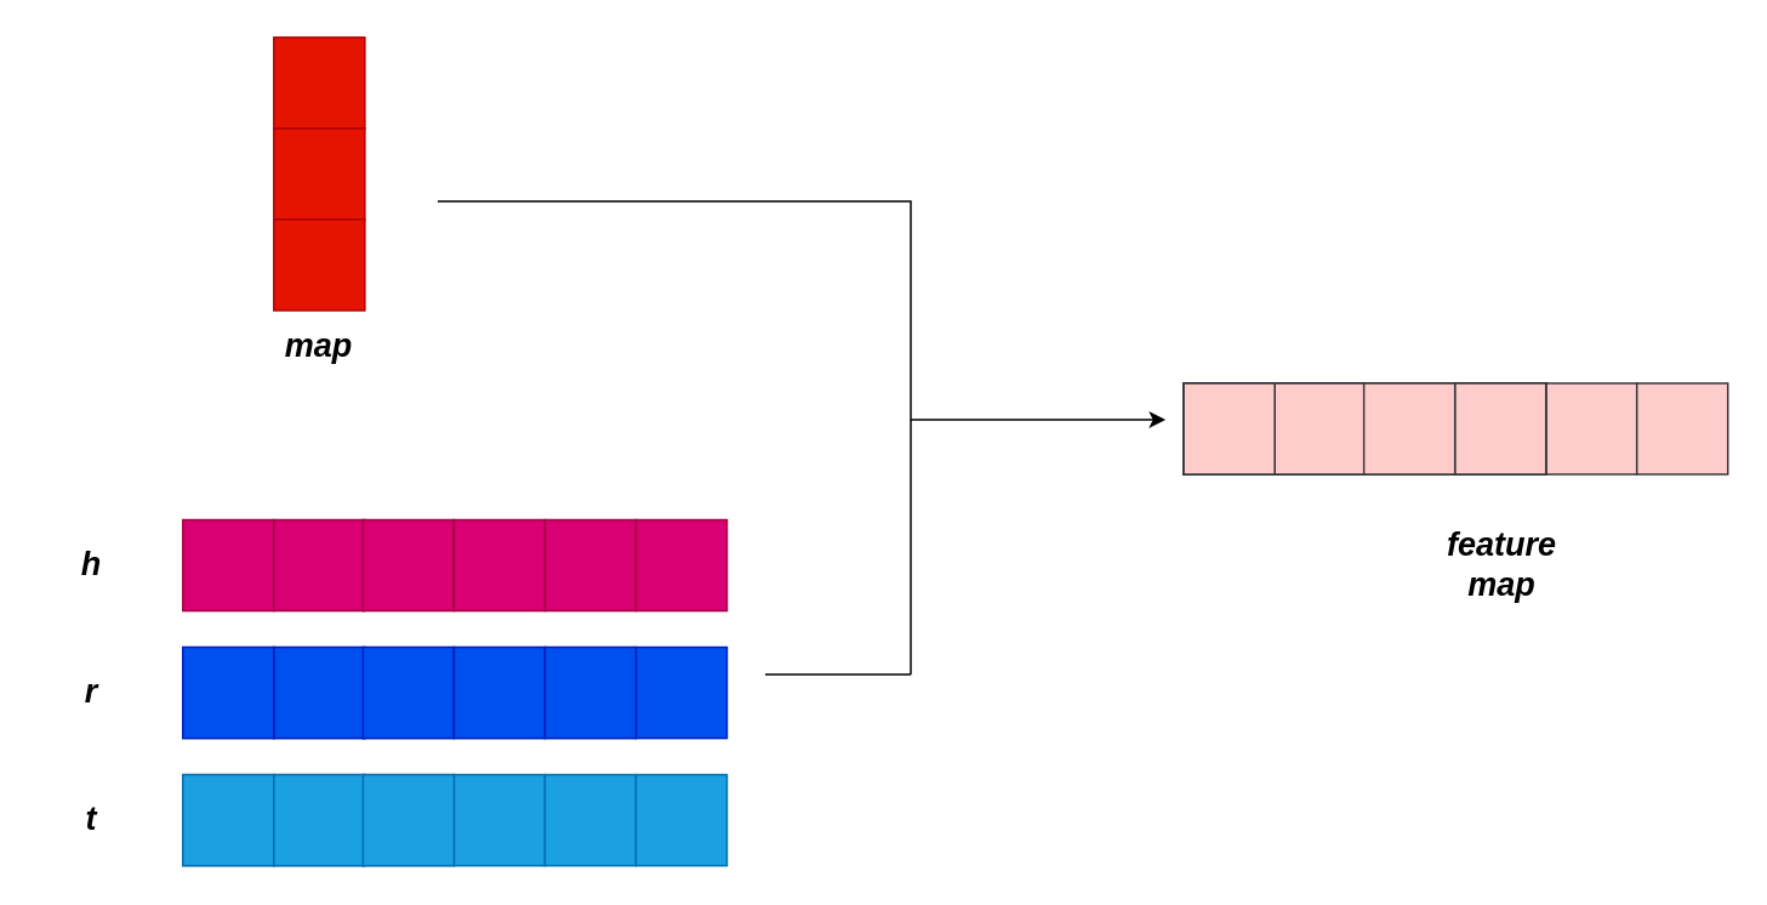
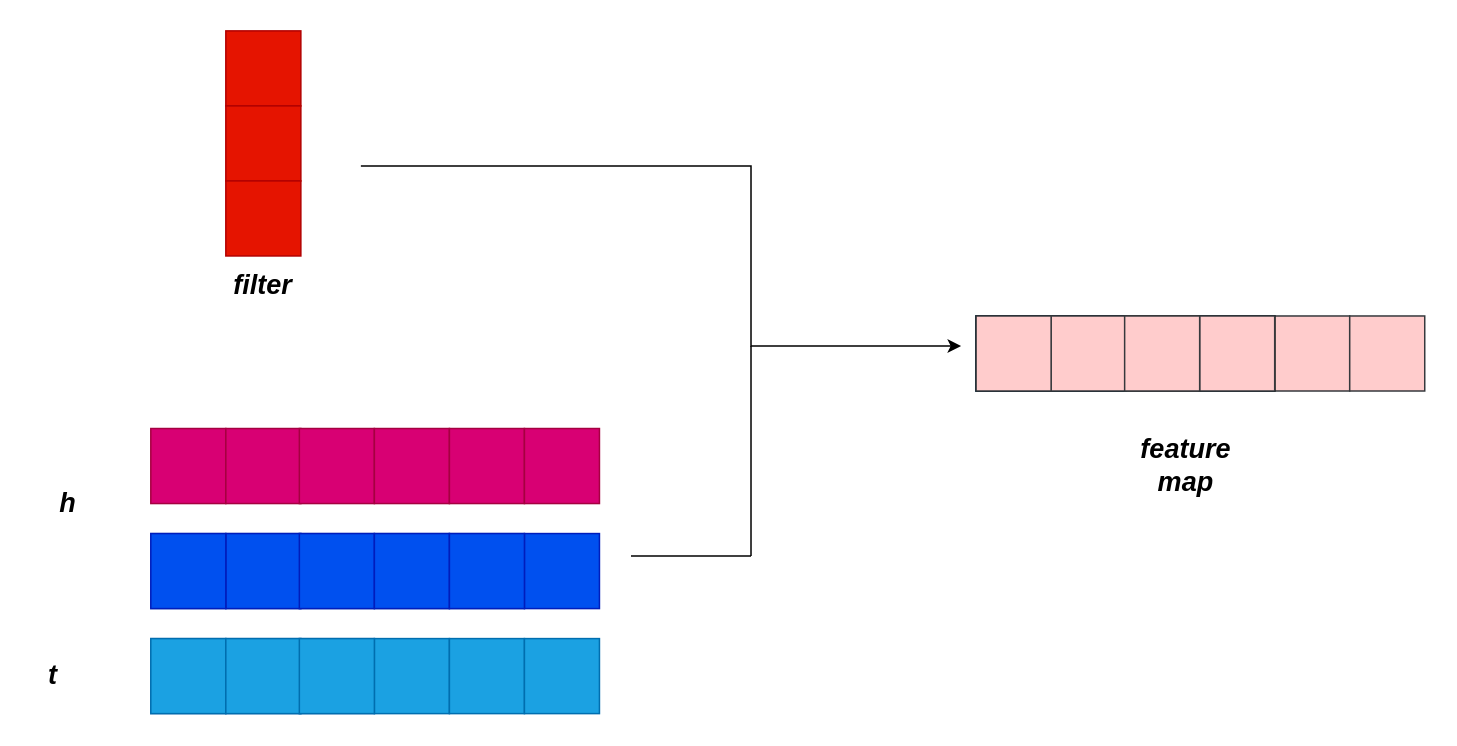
- <mxCell id="34" value="&lt;i&gt;&lt;b&gt;&lt;font style=&quot;font-size: 18px;&quot;&gt;map&lt;/font&gt;&lt;/b&gt;&lt;/i&gt;" style="text;html=1;strokeColor=none;fillColor=none;align=center;verticalAlign=middle;whiteSpace=wrap;rounded=0;" vertex="1" parent="1"><mxGeometry x="145" y="170" width="60" height="40" as="geometry" /></mxCell>
+ <mxCell id="34" value="&lt;i&gt;&lt;b&gt;&lt;font style=&quot;font-size: 18px;&quot;&gt;filter&lt;/font&gt;&lt;/b&gt;&lt;/i&gt;" style="text;html=1;strokeColor=none;fillColor=none;align=center;verticalAlign=middle;whiteSpace=wrap;rounded=0;" vertex="1" parent="1"><mxGeometry x="145" y="170" width="60" height="40" as="geometry" /></mxCell>
- <mxCell id="28" value="&lt;i&gt;&lt;b&gt;&lt;font style=&quot;font-size: 18px;&quot;&gt;h&lt;/font&gt;&lt;/b&gt;&lt;/i&gt;" style="text;html=1;strokeColor=none;fillColor=none;align=center;verticalAlign=middle;whiteSpace=wrap;rounded=0;" vertex="1" parent="1"><mxGeometry x="20" y="295" width="60" height="30" as="geometry" /></mxCell>
+ <mxCell id="28" value="&lt;i&gt;&lt;b&gt;&lt;font style=&quot;font-size: 18px;&quot;&gt;h&lt;/font&gt;&lt;/b&gt;&lt;/i&gt;" style="text;html=1;strokeColor=none;fillColor=none;align=center;verticalAlign=middle;whiteSpace=wrap;rounded=0;" vertex="1" parent="1"><mxGeometry x="15" y="320" width="60" height="30" as="geometry" /></mxCell>
- <mxCell id="53" value="&lt;i&gt;&lt;b&gt;&lt;font style=&quot;font-size: 18px;&quot;&gt;feature map&lt;/font&gt;&lt;/b&gt;&lt;/i&gt;" style="text;html=1;strokeColor=none;fillColor=none;align=center;verticalAlign=middle;whiteSpace=wrap;rounded=0;" vertex="1" parent="1"><mxGeometry x="795" y="290" width="60" height="40" as="geometry" /></mxCell>
+ <mxCell id="53" value="&lt;i&gt;&lt;b&gt;&lt;font style=&quot;font-size: 18px;&quot;&gt;feature map&lt;/font&gt;&lt;/b&gt;&lt;/i&gt;" style="text;html=1;strokeColor=none;fillColor=none;align=center;verticalAlign=middle;whiteSpace=wrap;rounded=0;" vertex="1" parent="1"><mxGeometry x="760" y="290" width="60" height="40" as="geometry" /></mxCell>
- <mxCell id="29" value="&lt;i&gt;&lt;b&gt;&lt;font style=&quot;font-size: 18px;&quot;&gt;r&lt;/font&gt;&lt;/b&gt;&lt;/i&gt;" style="text;html=1;strokeColor=none;fillColor=none;align=center;verticalAlign=middle;whiteSpace=wrap;rounded=0;" vertex="1" parent="1"><mxGeometry x="20" y="365" width="60" height="30" as="geometry" /></mxCell>
- <mxCell id="30" value="&lt;i&gt;&lt;b&gt;&lt;font style=&quot;font-size: 18px;&quot;&gt;t&lt;/font&gt;&lt;/b&gt;&lt;/i&gt;" style="text;html=1;strokeColor=none;fillColor=none;align=center;verticalAlign=middle;whiteSpace=wrap;rounded=0;" vertex="1" parent="1"><mxGeometry x="20" y="435" width="60" height="30" as="geometry" /></mxCell>
+ <mxCell id="30" value="&lt;i&gt;&lt;b&gt;&lt;font style=&quot;font-size: 18px;&quot;&gt;t&lt;/font&gt;&lt;/b&gt;&lt;/i&gt;" style="text;html=1;strokeColor=none;fillColor=none;align=center;verticalAlign=middle;whiteSpace=wrap;rounded=0;" vertex="1" parent="1"><mxGeometry x="5" y="435" width="60" height="30" as="geometry" /></mxCell>
